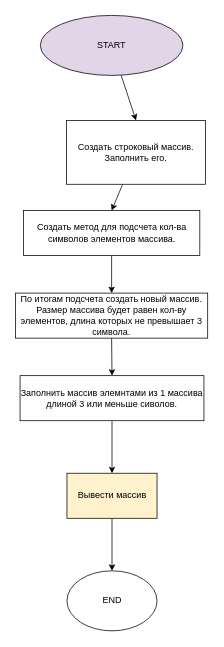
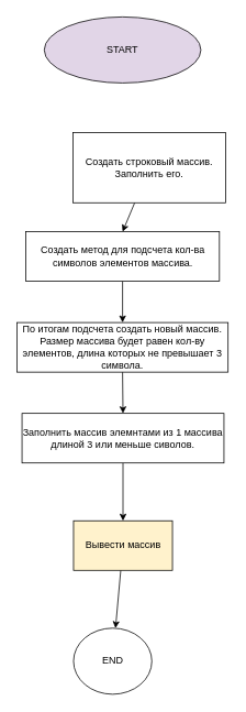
- <mxCell id="2" style="edgeStyle=none;html=1;entryX=0.5;entryY=0;entryDx=0;entryDy=0;" edge="1" parent="1" source="3" target="5"><mxGeometry relative="1" as="geometry" /></mxCell>
- <mxCell id="14" value="END" style="ellipse;whiteSpace=wrap;html=1;" vertex="1" parent="1"><mxGeometry x="88.5" y="760" width="120" height="80" as="geometry" /></mxCell>
+ <mxCell id="14" value="END" style="ellipse;whiteSpace=wrap;html=1;" vertex="1" parent="1"><mxGeometry x="88.5" y="760" width="95" height="80" as="geometry" /></mxCell>
